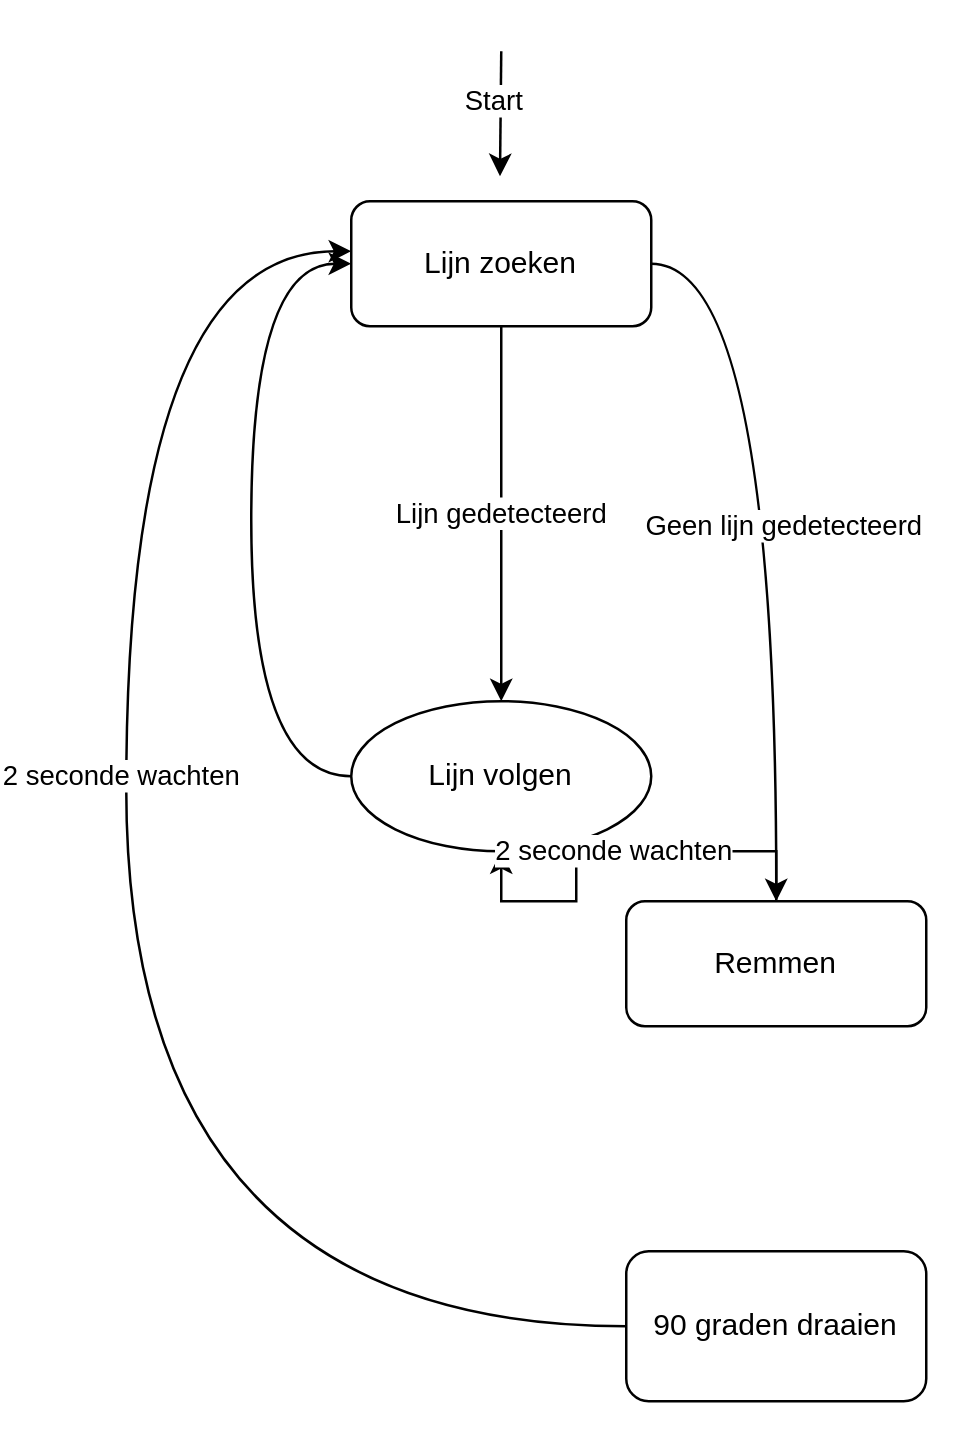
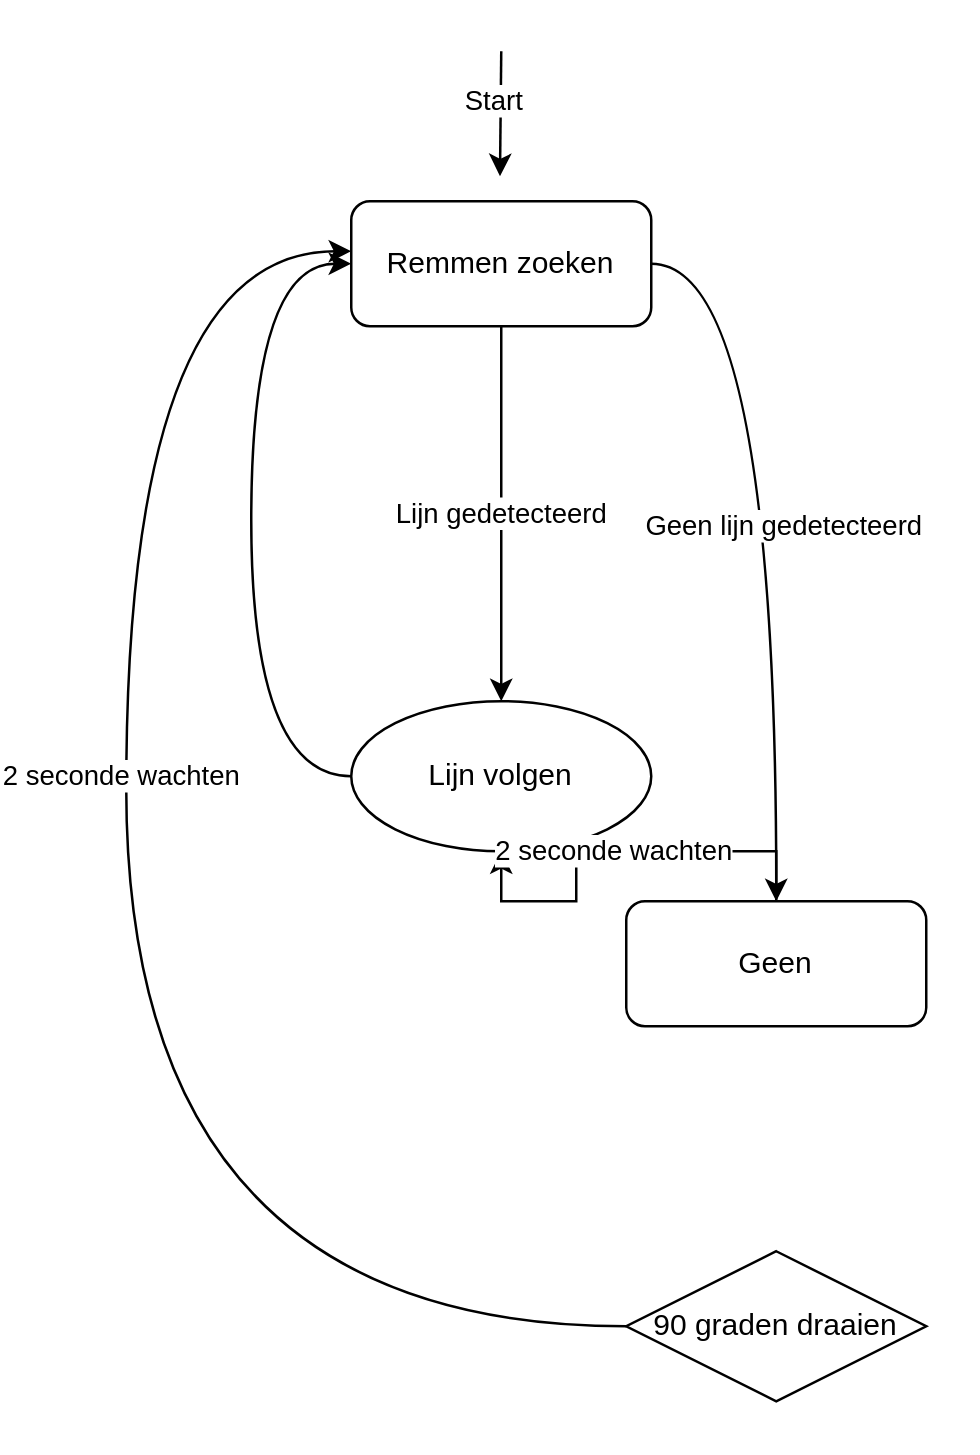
- <mxCell id="5" value="Lijn zoeken" style="rounded=1;whiteSpace=wrap;html=1;" vertex="1" parent="1"><mxGeometry x="110" y="80" width="120" height="50" as="geometry" /></mxCell>
+ <mxCell id="5" value="Remmen zoeken" style="rounded=1;whiteSpace=wrap;html=1;" vertex="1" parent="1"><mxGeometry x="110" y="80" width="120" height="50" as="geometry" /></mxCell>
- <mxCell id="12" value="Remmen" style="rounded=1;whiteSpace=wrap;html=1;" vertex="1" parent="1"><mxGeometry x="220" y="360" width="120" height="50" as="geometry" /></mxCell>
+ <mxCell id="12" value="Geen" style="rounded=1;whiteSpace=wrap;html=1;" vertex="1" parent="1"><mxGeometry x="220" y="360" width="120" height="50" as="geometry" /></mxCell>
- <mxCell id="10" value="90 graden draaien" style="rounded=1;whiteSpace=wrap;html=1;" vertex="1" parent="1"><mxGeometry x="220" y="500" width="120" height="60" as="geometry" /></mxCell>
+ <mxCell id="10" value="90 graden draaien" style="rhombus;whiteSpace=wrap;html=1;" vertex="1" parent="1"><mxGeometry x="220" y="500" width="120" height="60" as="geometry" /></mxCell>
